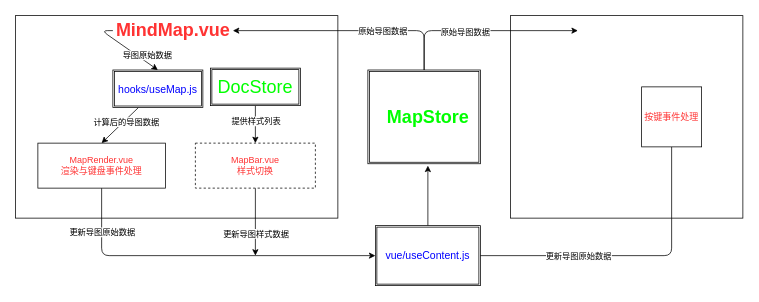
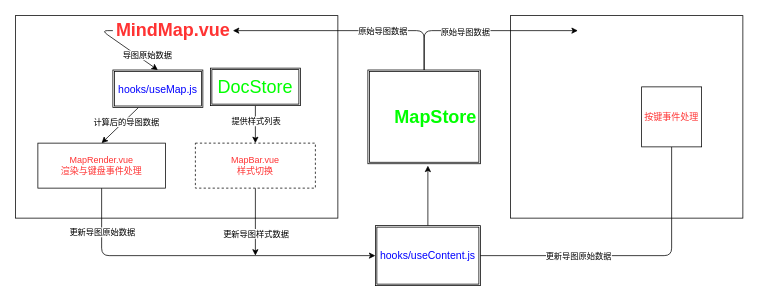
- <mxCell id="18" value="&lt;font color=&quot;#00ff00&quot;&gt;MapStore&lt;/font&gt;" style="text;strokeColor=none;fillColor=none;html=1;fontSize=24;fontStyle=1;verticalAlign=middle;align=center;" parent="1" vertex="1"><mxGeometry x="520" y="135" width="100" height="40" as="geometry" /></mxCell>
+ <mxCell id="18" value="&lt;font color=&quot;#00ff00&quot;&gt;MapStore&lt;/font&gt;" style="text;strokeColor=none;fillColor=none;html=1;fontSize=24;fontStyle=1;verticalAlign=middle;align=center;" parent="1" vertex="1"><mxGeometry x="530" y="135" width="100" height="40" as="geometry" /></mxCell>
- <mxCell id="26" value="&lt;font style=&quot;font-size: 14px&quot; color=&quot;#0000ff&quot;&gt;vue/useContent.js&lt;/font&gt;" style="shape=ext;double=1;rounded=0;whiteSpace=wrap;html=1;" parent="1" vertex="1"><mxGeometry x="500" y="300" width="140" height="80" as="geometry" /></mxCell>
+ <mxCell id="26" value="&lt;font style=&quot;font-size: 14px&quot; color=&quot;#0000ff&quot;&gt;hooks/useContent.js&lt;/font&gt;" style="shape=ext;double=1;rounded=0;whiteSpace=wrap;html=1;" parent="1" vertex="1"><mxGeometry x="500" y="300" width="140" height="80" as="geometry" /></mxCell>
